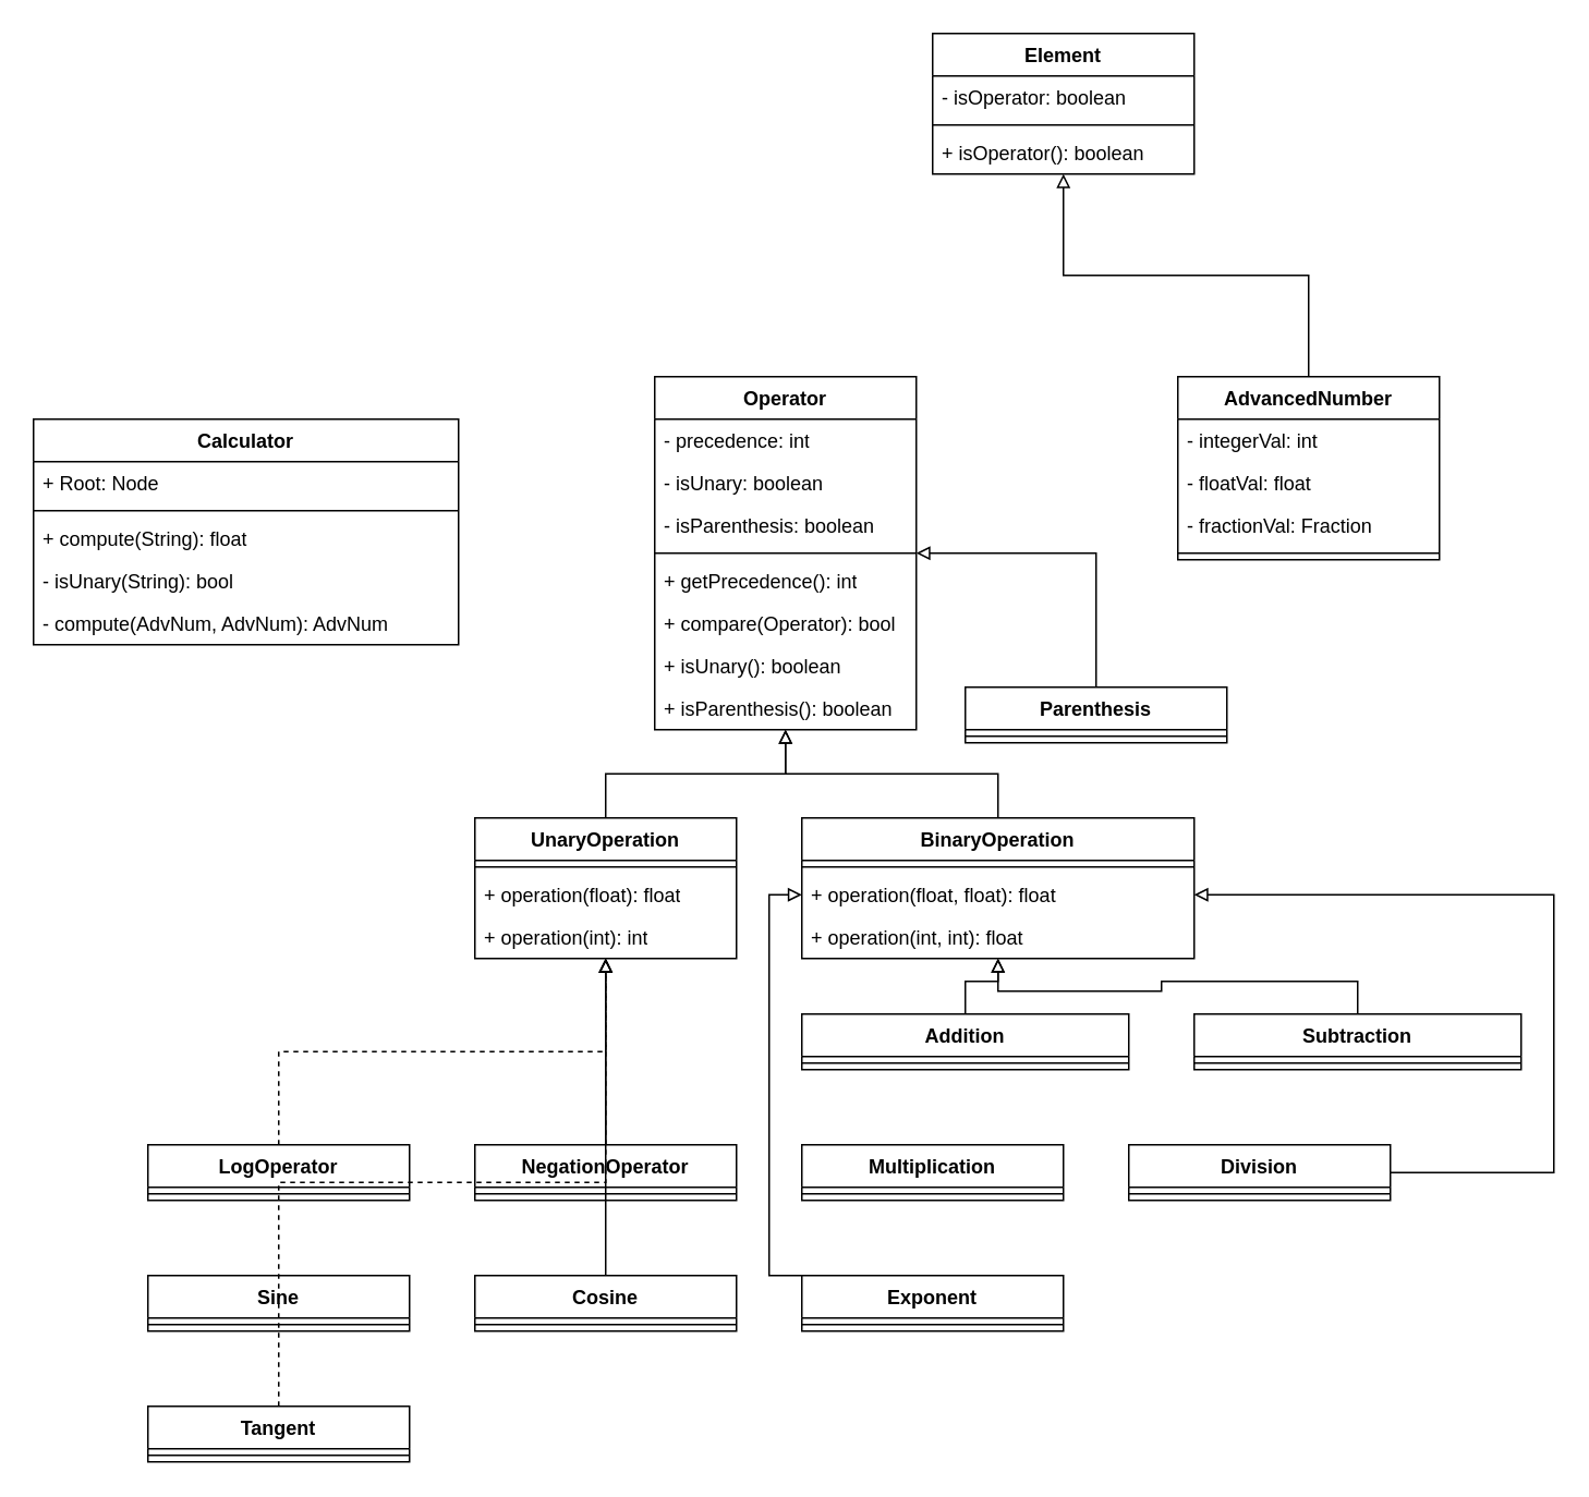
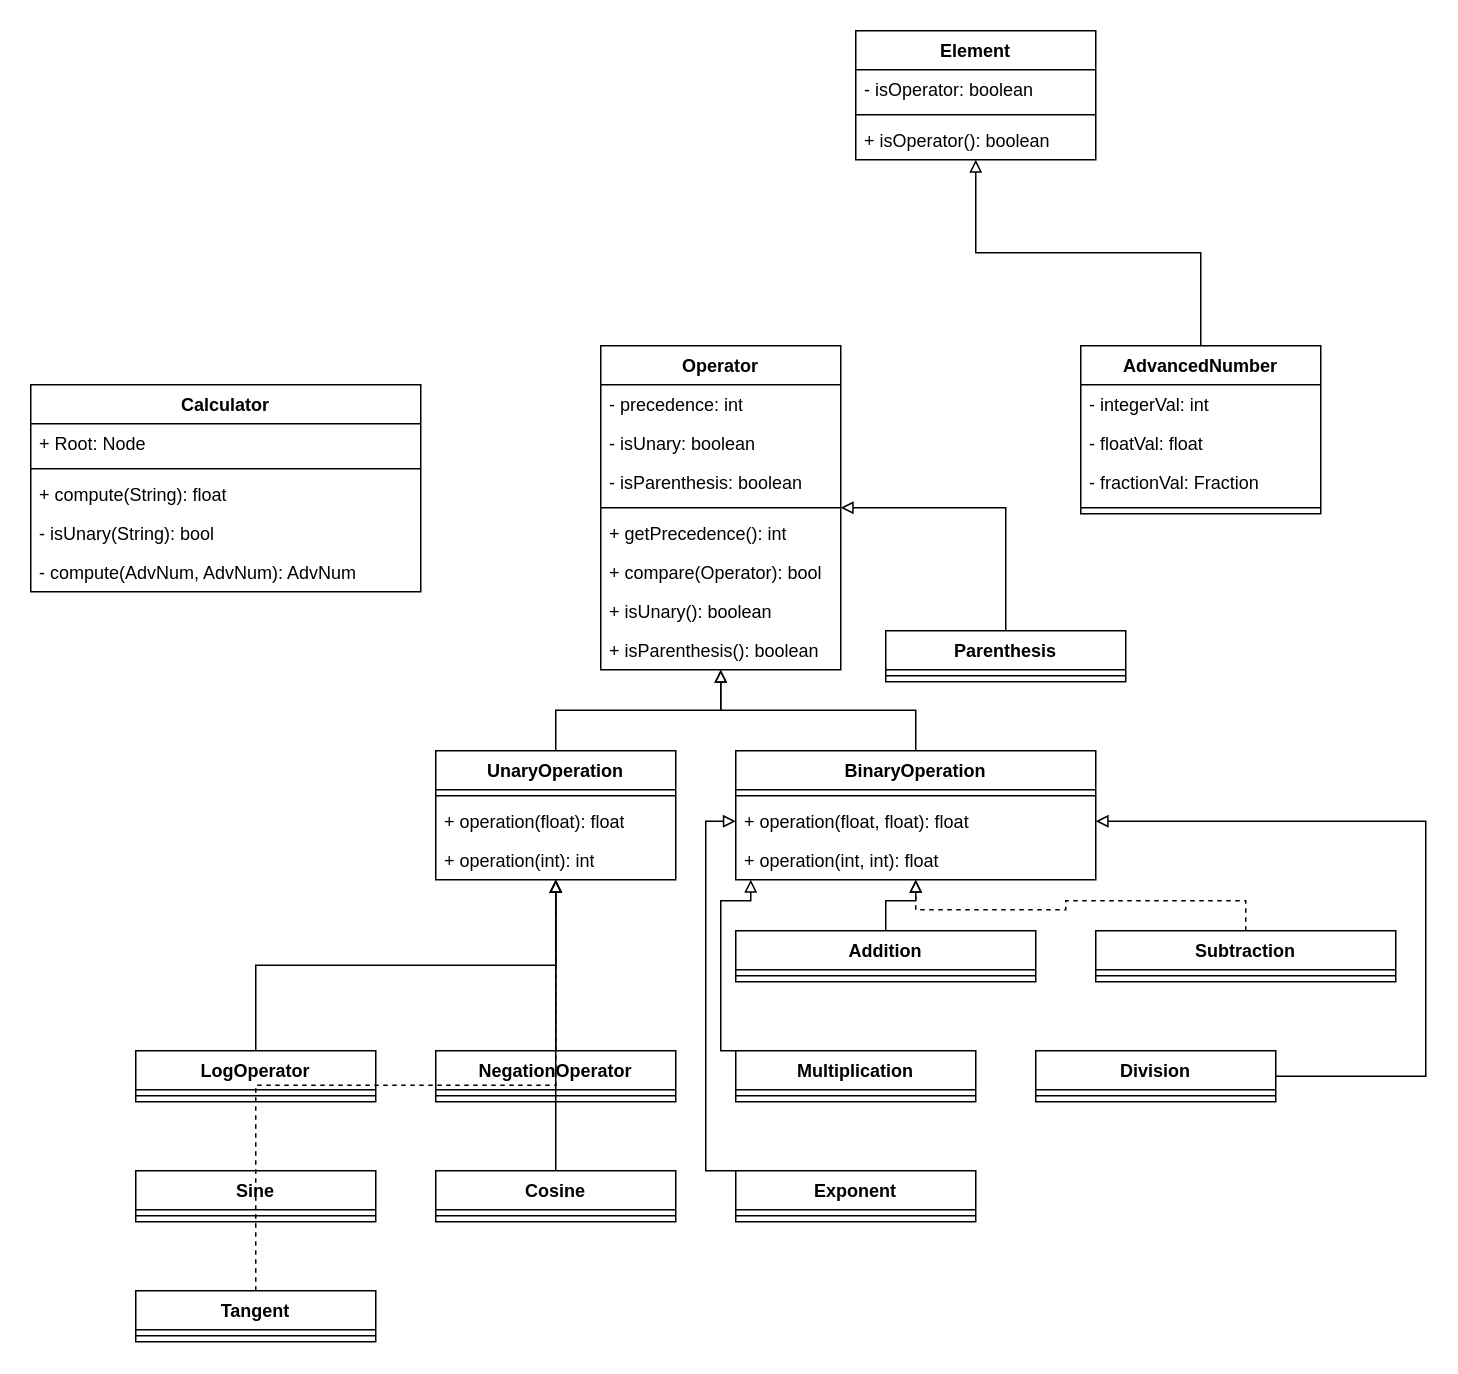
- <mxCell id="24" style="edgeStyle=orthogonalEdgeStyle;rounded=0;orthogonalLoop=1;jettySize=auto;html=1;exitX=0.5;exitY=0;exitDx=0;exitDy=0;endArrow=block;endFill=0;" parent="1" source="25" target="9" edge="1"><mxGeometry relative="1" as="geometry" /></mxCell>
+ <mxCell id="24" style="edgeStyle=orthogonalEdgeStyle;rounded=0;orthogonalLoop=1;jettySize=auto;html=1;exitX=0.5;exitY=0;exitDx=0;exitDy=0;endArrow=block;endFill=0;dashed=1;" parent="1" source="25" target="9" edge="1"><mxGeometry relative="1" as="geometry" /></mxCell>
- <mxCell id="27" style="edgeStyle=orthogonalEdgeStyle;rounded=0;orthogonalLoop=1;jettySize=auto;html=1;exitX=0.5;exitY=0;exitDx=0;exitDy=0;endArrow=block;endFill=0;dashed=1;" parent="1" source="28" target="14" edge="1"><mxGeometry relative="1" as="geometry" /></mxCell>
+ <mxCell id="27" style="edgeStyle=orthogonalEdgeStyle;rounded=0;orthogonalLoop=1;jettySize=auto;html=1;exitX=0.5;exitY=0;exitDx=0;exitDy=0;endArrow=block;endFill=0;" parent="1" source="28" target="14" edge="1"><mxGeometry relative="1" as="geometry" /></mxCell>
+ <mxCell id="30" style="edgeStyle=orthogonalEdgeStyle;rounded=0;orthogonalLoop=1;jettySize=auto;html=1;exitX=0.5;exitY=0;exitDx=0;exitDy=0;endArrow=block;endFill=0;" parent="1" source="31" target="9" edge="1"><mxGeometry relative="1" as="geometry"><Array as="points"><mxPoint x="480" y="700" /><mxPoint x="480" y="600" /><mxPoint x="500" y="600" /></Array></mxGeometry></mxCell>
